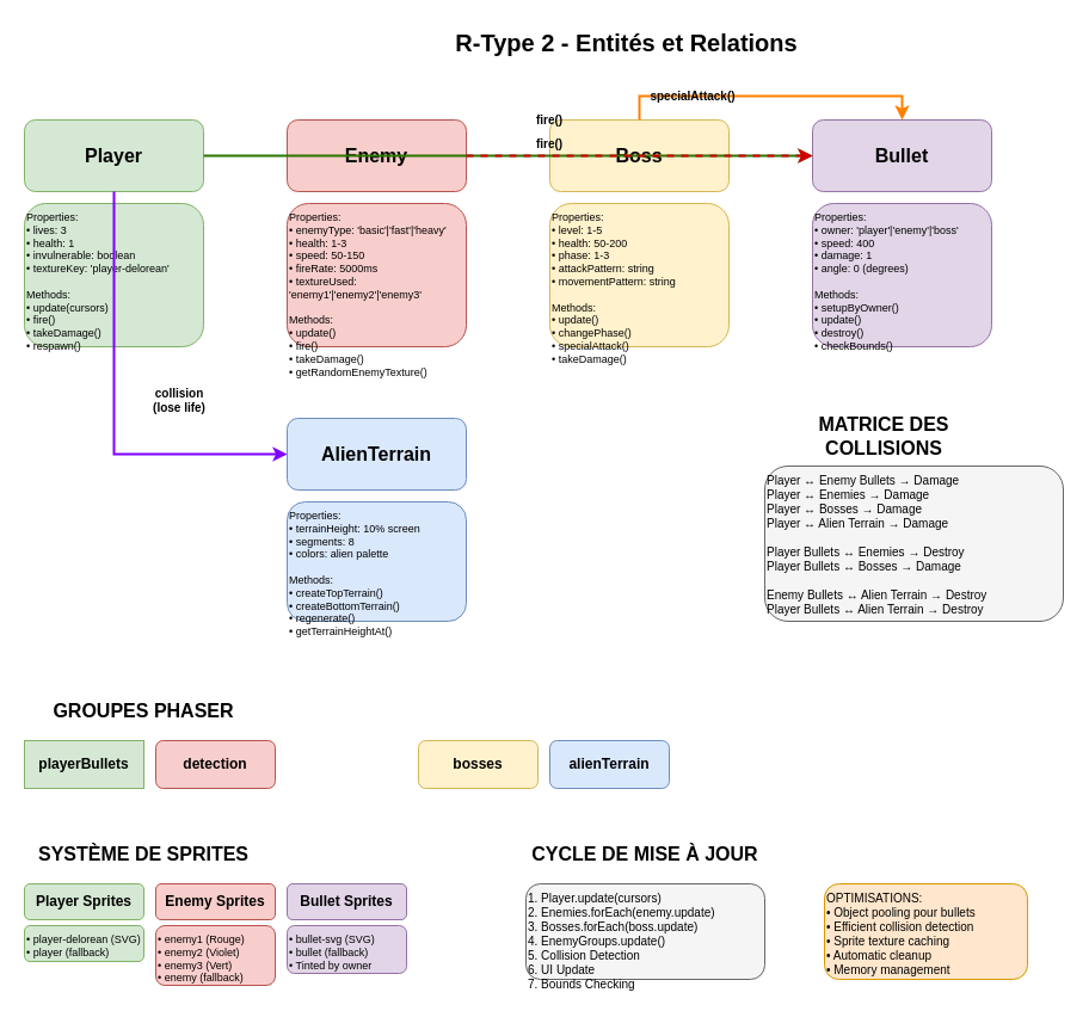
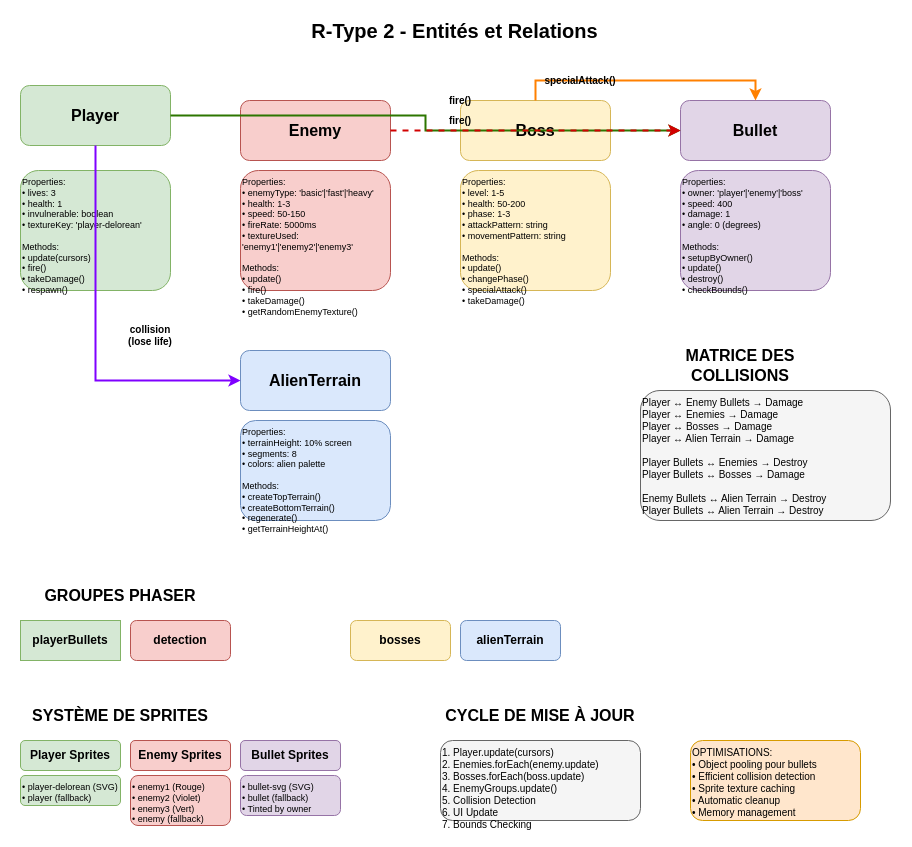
- <mxCell id="2" value="R-Type 2 - Entités et Relations" style="text;html=1;strokeColor=none;fillColor=none;align=center;verticalAlign=middle;whiteSpace=wrap;rounded=0;fontSize=20;fontStyle=1;" vertex="1" parent="1"><mxGeometry x="290" y="20" width="469" height="30" as="geometry" /></mxCell>
+ <mxCell id="2" value="R-Type 2 - Entités et Relations" style="text;html=1;strokeColor=none;fillColor=none;align=center;verticalAlign=middle;whiteSpace=wrap;rounded=0;fontSize=20;fontStyle=1;" vertex="1" parent="1"><mxGeometry x="220" y="15" width="469" height="30" as="geometry" /></mxCell>
- <mxCell id="3" value="Player" style="rounded=1;whiteSpace=wrap;html=1;fillColor=#d5e8d4;strokeColor=#82b366;fontSize=16;fontStyle=1;" vertex="1" parent="1"><mxGeometry x="20" y="100" width="150" height="60" as="geometry" /></mxCell>
+ <mxCell id="3" value="Player" style="rounded=1;whiteSpace=wrap;html=1;fillColor=#d5e8d4;strokeColor=#82b366;fontSize=16;fontStyle=1;" vertex="1" parent="1"><mxGeometry x="20" y="85" width="150" height="60" as="geometry" /></mxCell>
